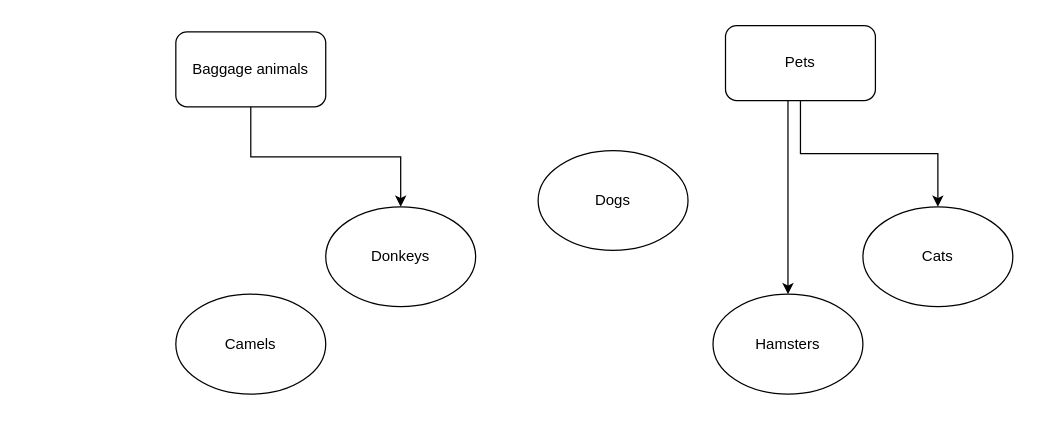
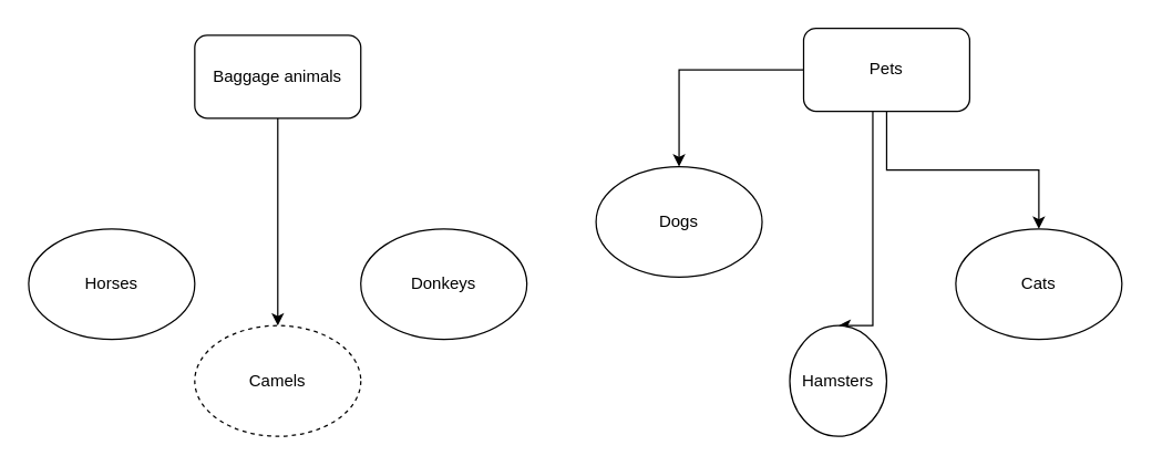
+ <mxCell id="6" style="edgeStyle=orthogonalEdgeStyle;rounded=0;orthogonalLoop=1;jettySize=auto;html=1;" edge="1" parent="1" source="8" target="12"><mxGeometry relative="1" as="geometry" /></mxCell>
- <mxCell id="3" style="edgeStyle=orthogonalEdgeStyle;rounded=0;orthogonalLoop=1;jettySize=auto;html=1;entryX=0.5;entryY=0;entryDx=0;entryDy=0;" edge="1" parent="1" source="4" target="11"><mxGeometry relative="1" as="geometry" /></mxCell>
+ <mxCell id="2" style="edgeStyle=orthogonalEdgeStyle;rounded=0;orthogonalLoop=1;jettySize=auto;html=1;entryX=0.5;entryY=0;entryDx=0;entryDy=0;" edge="1" parent="1" source="4" target="10"><mxGeometry relative="1" as="geometry" /></mxCell>
+ <mxCell id="9" value="Horses" style="ellipse;whiteSpace=wrap;html=1;" vertex="1" parent="1"><mxGeometry x="20" y="165" width="120" height="80" as="geometry" /></mxCell>
- <mxCell id="10" value="Camels" style="ellipse;whiteSpace=wrap;html=1;" vertex="1" parent="1"><mxGeometry x="140" y="235" width="120" height="80" as="geometry" /></mxCell>
+ <mxCell id="10" value="Camels" style="ellipse;whiteSpace=wrap;html=1;dashed=1;" vertex="1" parent="1"><mxGeometry x="140" y="235" width="120" height="80" as="geometry" /></mxCell>
- <mxCell id="13" value="Hamsters" style="ellipse;whiteSpace=wrap;html=1;" vertex="1" parent="1"><mxGeometry x="570" y="235" width="120" height="80" as="geometry" /></mxCell>
+ <mxCell id="13" value="Hamsters" style="ellipse;whiteSpace=wrap;html=1;" vertex="1" parent="1"><mxGeometry x="570" y="235" width="70" height="80" as="geometry" /></mxCell>
